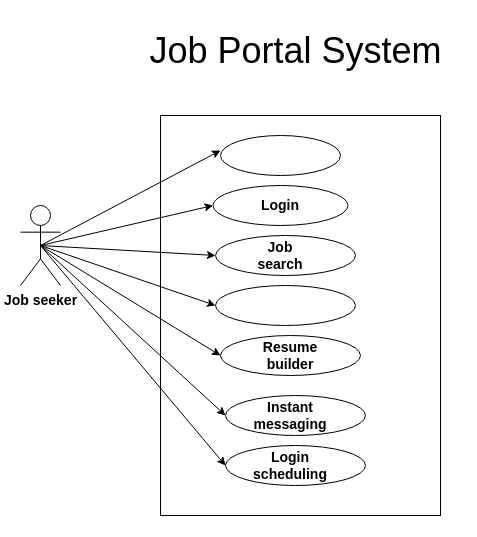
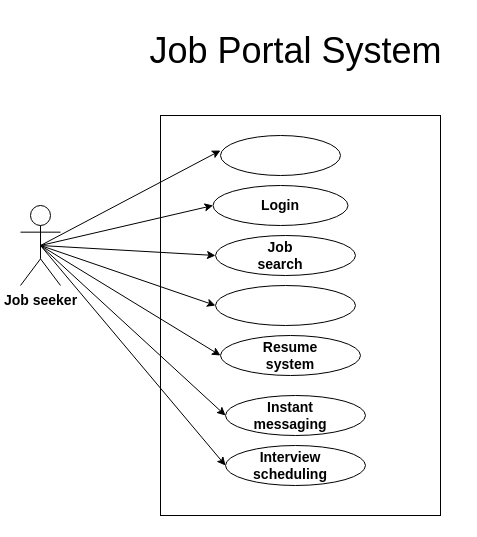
- <mxCell id="15" value="&lt;font style=&quot;font-size: 14px;&quot;&gt;&lt;b&gt;Resume builder&lt;/b&gt;&lt;/font&gt;" style="text;html=1;align=center;verticalAlign=middle;whiteSpace=wrap;rounded=0;" vertex="1" parent="1"><mxGeometry x="260" y="340" width="60" height="30" as="geometry" /></mxCell>
+ <mxCell id="15" value="&lt;font style=&quot;font-size: 14px;&quot;&gt;&lt;b&gt;Resume system&lt;/b&gt;&lt;/font&gt;" style="text;html=1;align=center;verticalAlign=middle;whiteSpace=wrap;rounded=0;" vertex="1" parent="1"><mxGeometry x="260" y="340" width="60" height="30" as="geometry" /></mxCell>
- <mxCell id="19" value="&lt;font style=&quot;font-size: 14px;&quot;&gt;&lt;b&gt;Login scheduling&lt;/b&gt;&lt;/font&gt;" style="text;html=1;align=center;verticalAlign=middle;whiteSpace=wrap;rounded=0;" vertex="1" parent="1"><mxGeometry x="260" y="450" width="60" height="30" as="geometry" /></mxCell>
+ <mxCell id="19" value="&lt;font style=&quot;font-size: 14px;&quot;&gt;&lt;b&gt;Interview scheduling&lt;/b&gt;&lt;/font&gt;" style="text;html=1;align=center;verticalAlign=middle;whiteSpace=wrap;rounded=0;" vertex="1" parent="1"><mxGeometry x="260" y="450" width="60" height="30" as="geometry" /></mxCell>
